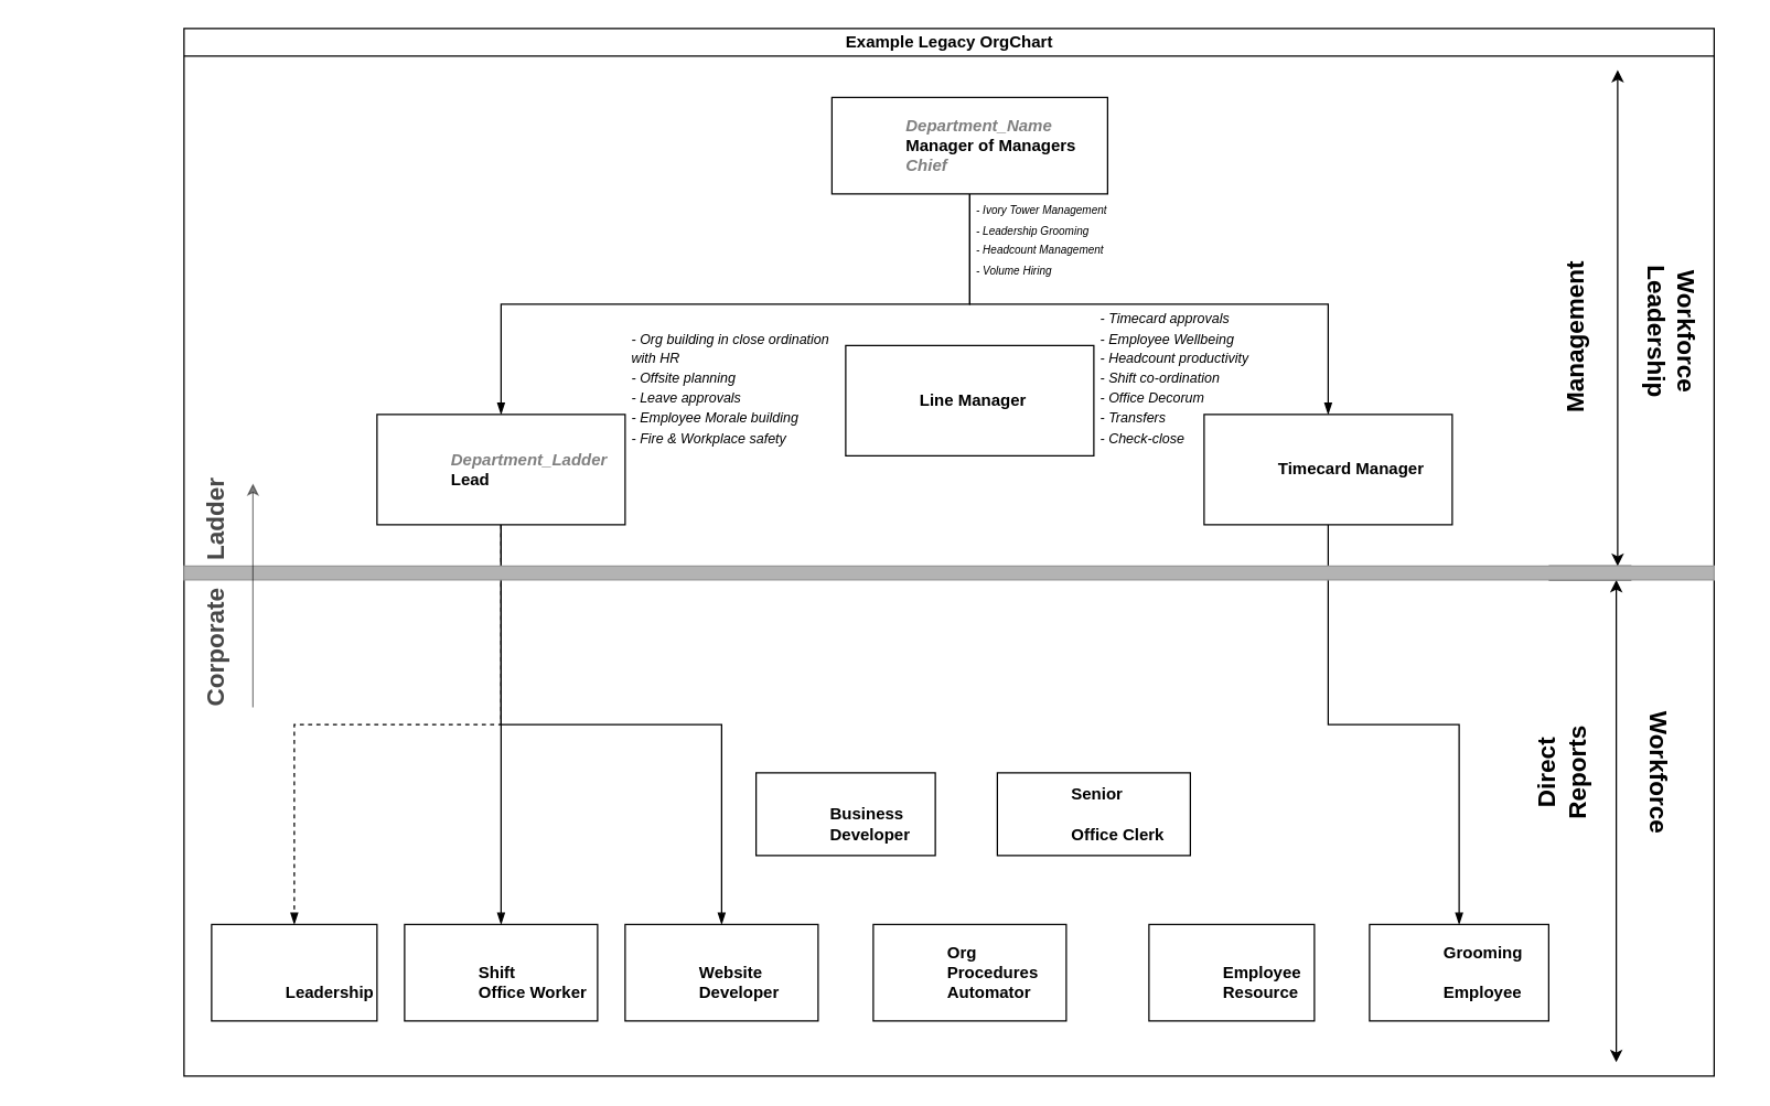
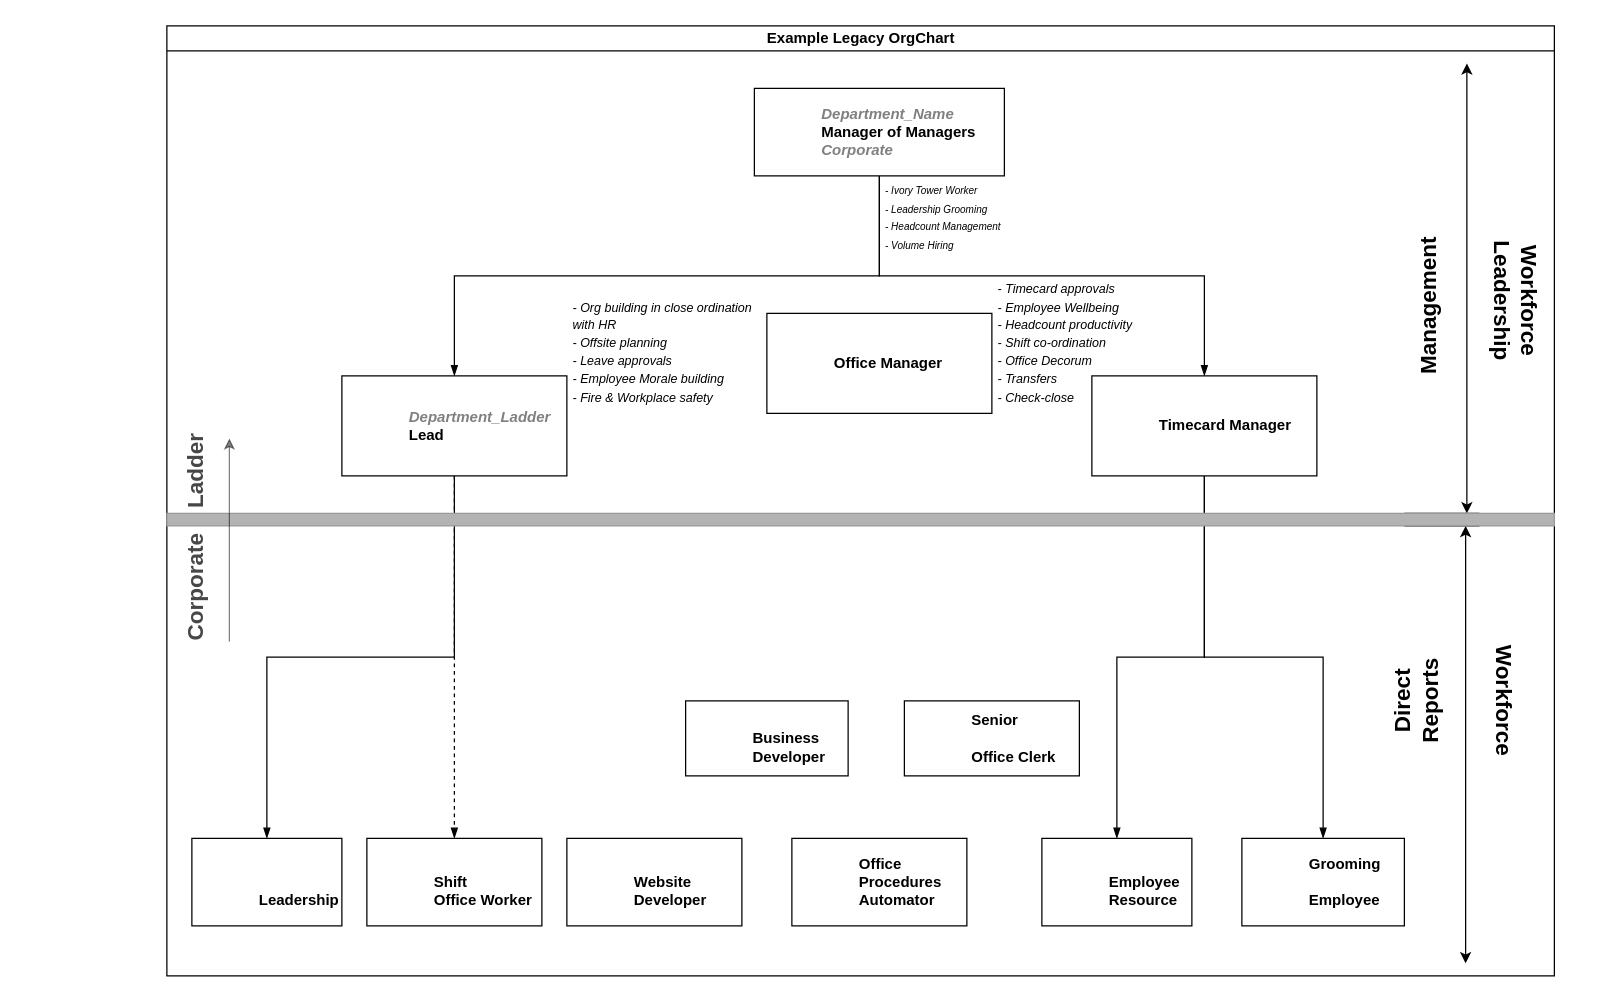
- <mxCell id="3" value="&lt;i style=&quot;color: gray&quot;&gt;Department_Name&lt;br&gt;&lt;/i&gt;Manager of Managers&lt;br&gt;&lt;i style=&quot;border-color: var(--border-color); color: gray;&quot;&gt;Chief&lt;/i&gt;&lt;i style=&quot;color: gray&quot;&gt;&lt;br&gt;&lt;/i&gt;" style="label;image=https://cdn3.iconfinder.com/data/icons/user-avatars-1/512/users-10-3-128.png;whiteSpace=wrap;html=1;rounded=0;glass=0;treeMoving=1;treeFolding=1;" parent="2" vertex="1"><mxGeometry x="470" y="50" width="200" height="70" as="geometry" /></mxCell>
+ <mxCell id="3" value="&lt;i style=&quot;color: gray&quot;&gt;Department_Name&lt;br&gt;&lt;/i&gt;Manager of Managers&lt;br&gt;&lt;i style=&quot;border-color: var(--border-color); color: gray;&quot;&gt;Corporate&lt;/i&gt;&lt;i style=&quot;color: gray&quot;&gt;&lt;br&gt;&lt;/i&gt;" style="label;image=https://cdn3.iconfinder.com/data/icons/user-avatars-1/512/users-10-3-128.png;whiteSpace=wrap;html=1;rounded=0;glass=0;treeMoving=1;treeFolding=1;" parent="2" vertex="1"><mxGeometry x="470" y="50" width="200" height="70" as="geometry" /></mxCell>
- <mxCell id="45" value="&lt;i&gt;&lt;font style=&quot;&quot;&gt;&lt;font style=&quot;font-size: 8px;&quot;&gt;&lt;b style=&quot;&quot;&gt;&lt;br&gt;&lt;/b&gt;- Ivory Tower Management&lt;br&gt;- Leadership Grooming&lt;br&gt;- Headcount Management&lt;br&gt;&lt;/font&gt;&lt;/font&gt;&lt;/i&gt;&lt;i style=&quot;border-color: var(--border-color);&quot;&gt;&lt;font style=&quot;border-color: var(--border-color);&quot;&gt;&lt;font style=&quot;border-color: var(--border-color); font-size: 8px;&quot;&gt;- Volume Hiring&lt;/font&gt;&lt;/font&gt;&lt;/i&gt;&lt;i&gt;&lt;font style=&quot;&quot;&gt;&lt;br&gt;&lt;/font&gt;&lt;/i&gt;" style="text;html=1;strokeColor=none;fillColor=none;spacing=5;spacingTop=-20;whiteSpace=wrap;overflow=hidden;rounded=0;" parent="2" vertex="1"><mxGeometry x="570" y="120" width="170" height="70" as="geometry" /></mxCell>
+ <mxCell id="45" value="&lt;i&gt;&lt;font style=&quot;&quot;&gt;&lt;font style=&quot;font-size: 8px;&quot;&gt;&lt;b style=&quot;&quot;&gt;&lt;br&gt;&lt;/b&gt;- Ivory Tower Worker&lt;br&gt;- Leadership Grooming&lt;br&gt;- Headcount Management&lt;br&gt;&lt;/font&gt;&lt;/font&gt;&lt;/i&gt;&lt;i style=&quot;border-color: var(--border-color);&quot;&gt;&lt;font style=&quot;border-color: var(--border-color);&quot;&gt;&lt;font style=&quot;border-color: var(--border-color); font-size: 8px;&quot;&gt;- Volume Hiring&lt;/font&gt;&lt;/font&gt;&lt;/i&gt;&lt;i&gt;&lt;font style=&quot;&quot;&gt;&lt;br&gt;&lt;/font&gt;&lt;/i&gt;" style="text;html=1;strokeColor=none;fillColor=none;spacing=5;spacingTop=-20;whiteSpace=wrap;overflow=hidden;rounded=0;" parent="2" vertex="1"><mxGeometry x="570" y="120" width="170" height="70" as="geometry" /></mxCell>
- <mxCell id="8" value="Line Manager" style="label;image=https://cdn3.iconfinder.com/data/icons/user-avatars-1/512/users-15-128.png;whiteSpace=wrap;html=1;rounded=0;glass=0;treeFolding=1;treeMoving=1;" parent="2" vertex="1"><mxGeometry x="480" y="230" width="180" height="80" as="geometry" /></mxCell>
+ <mxCell id="8" value="Office Manager" style="label;image=https://cdn3.iconfinder.com/data/icons/user-avatars-1/512/users-15-128.png;whiteSpace=wrap;html=1;rounded=0;glass=0;treeFolding=1;treeMoving=1;" parent="2" vertex="1"><mxGeometry x="480" y="230" width="180" height="80" as="geometry" /></mxCell>
- <mxCell id="13" value="" style="endArrow=blockThin;endFill=1;fontSize=11;edgeStyle=elbowEdgeStyle;elbow=vertical;rounded=0;dashed=1;" parent="2" source="7" target="14" edge="1"><mxGeometry relative="1" as="geometry"><mxPoint x="600" y="160" as="sourcePoint" /></mxGeometry></mxCell>
+ <mxCell id="13" value="" style="endArrow=blockThin;endFill=1;fontSize=11;edgeStyle=elbowEdgeStyle;elbow=vertical;rounded=0;" parent="2" source="7" target="14" edge="1"><mxGeometry relative="1" as="geometry"><mxPoint x="600" y="160" as="sourcePoint" /></mxGeometry></mxCell>
- <mxCell id="15" value="" style="endArrow=blockThin;endFill=1;fontSize=11;edgeStyle=elbowEdgeStyle;elbow=vertical;rounded=0;" parent="2" source="7" target="16" edge="1"><mxGeometry relative="1" as="geometry"><mxPoint x="600" y="160" as="sourcePoint" /></mxGeometry></mxCell>
+ <mxCell id="11" value="" style="endArrow=blockThin;endFill=1;fontSize=11;edgeStyle=elbowEdgeStyle;elbow=vertical;rounded=0;" parent="2" source="5" target="12" edge="1"><mxGeometry relative="1" as="geometry"><mxPoint x="390" y="200" as="sourcePoint" /></mxGeometry></mxCell>
- <mxCell id="18" value="" style="endArrow=blockThin;endFill=1;fontSize=11;edgeStyle=elbowEdgeStyle;elbow=vertical;rounded=0;" parent="2" source="7" target="19" edge="1"><mxGeometry relative="1" as="geometry"><mxPoint x="600" y="160" as="sourcePoint" /></mxGeometry></mxCell>
+ <mxCell id="18" value="" style="endArrow=blockThin;endFill=1;fontSize=11;edgeStyle=elbowEdgeStyle;elbow=vertical;rounded=0;dashed=1;" parent="2" source="7" target="19" edge="1"><mxGeometry relative="1" as="geometry"><mxPoint x="600" y="160" as="sourcePoint" /></mxGeometry></mxCell>
- <mxCell id="20" value="Org&lt;br style=&quot;border-color: var(--border-color);&quot;&gt;Procedures&lt;br style=&quot;border-color: var(--border-color);&quot;&gt;Automator" style="label;image=https://cdn3.iconfinder.com/data/icons/user-avatars-1/512/users-3-128.png;whiteSpace=wrap;html=1;rounded=0;glass=0;treeFolding=1;treeMoving=1;" parent="2" vertex="1"><mxGeometry x="500" y="650" width="140" height="70" as="geometry" /></mxCell>
+ <mxCell id="20" value="Office&lt;br style=&quot;border-color: var(--border-color);&quot;&gt;Procedures&lt;br style=&quot;border-color: var(--border-color);&quot;&gt;Automator" style="label;image=https://cdn3.iconfinder.com/data/icons/user-avatars-1/512/users-3-128.png;whiteSpace=wrap;html=1;rounded=0;glass=0;treeFolding=1;treeMoving=1;" parent="2" vertex="1"><mxGeometry x="500" y="650" width="140" height="70" as="geometry" /></mxCell>
